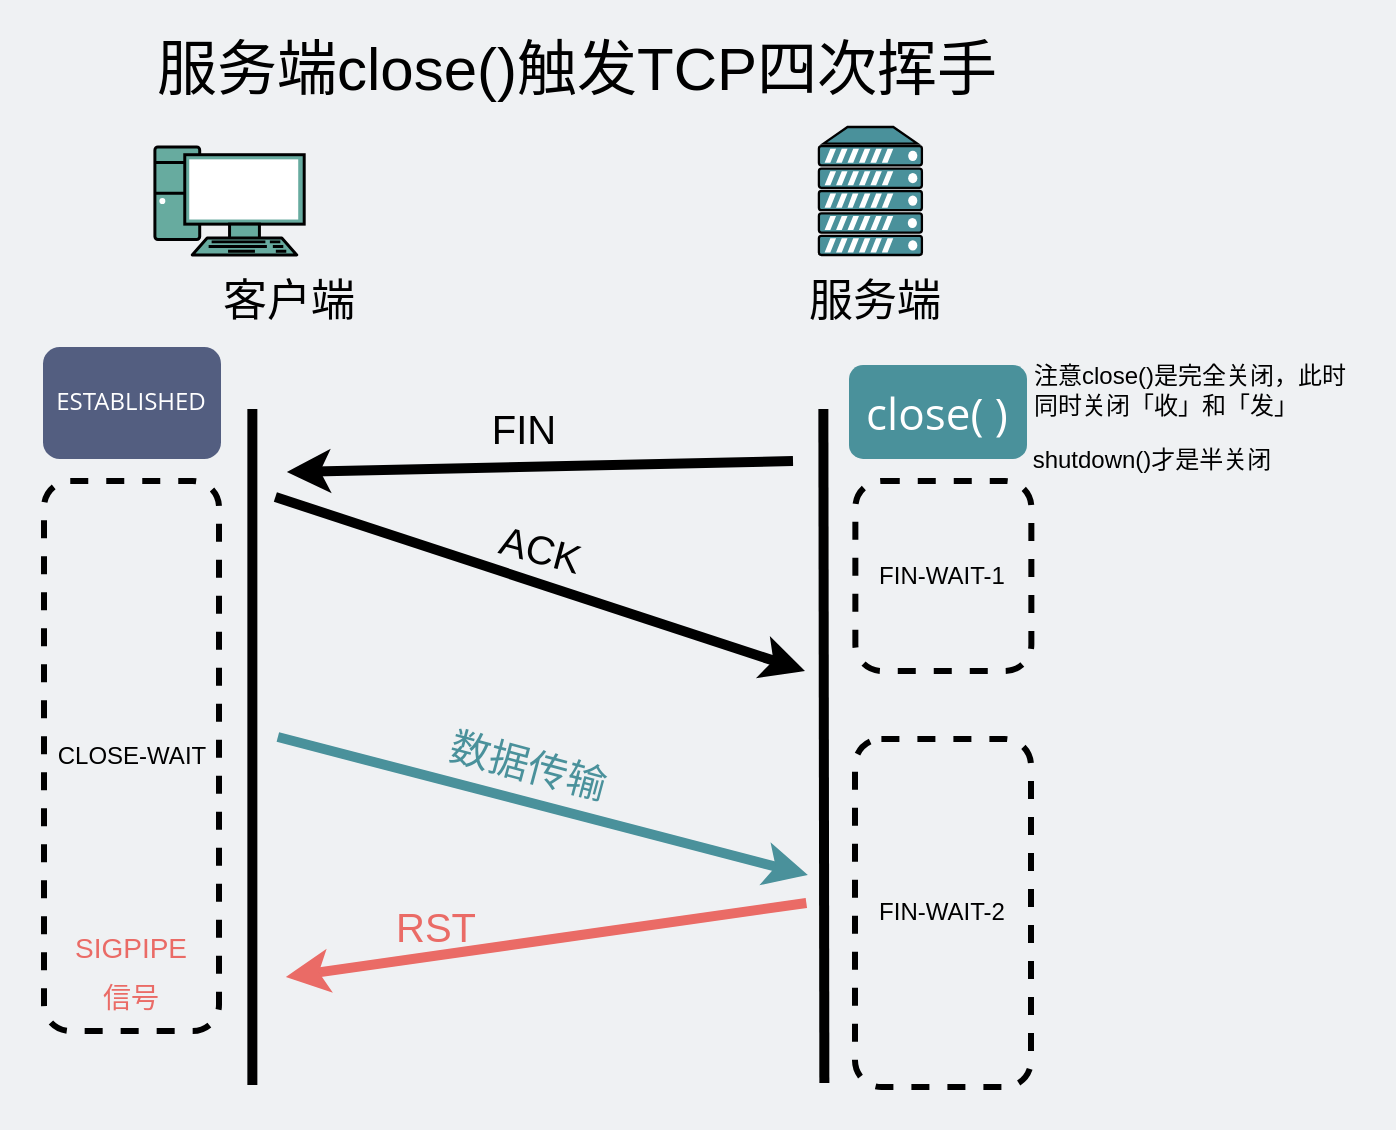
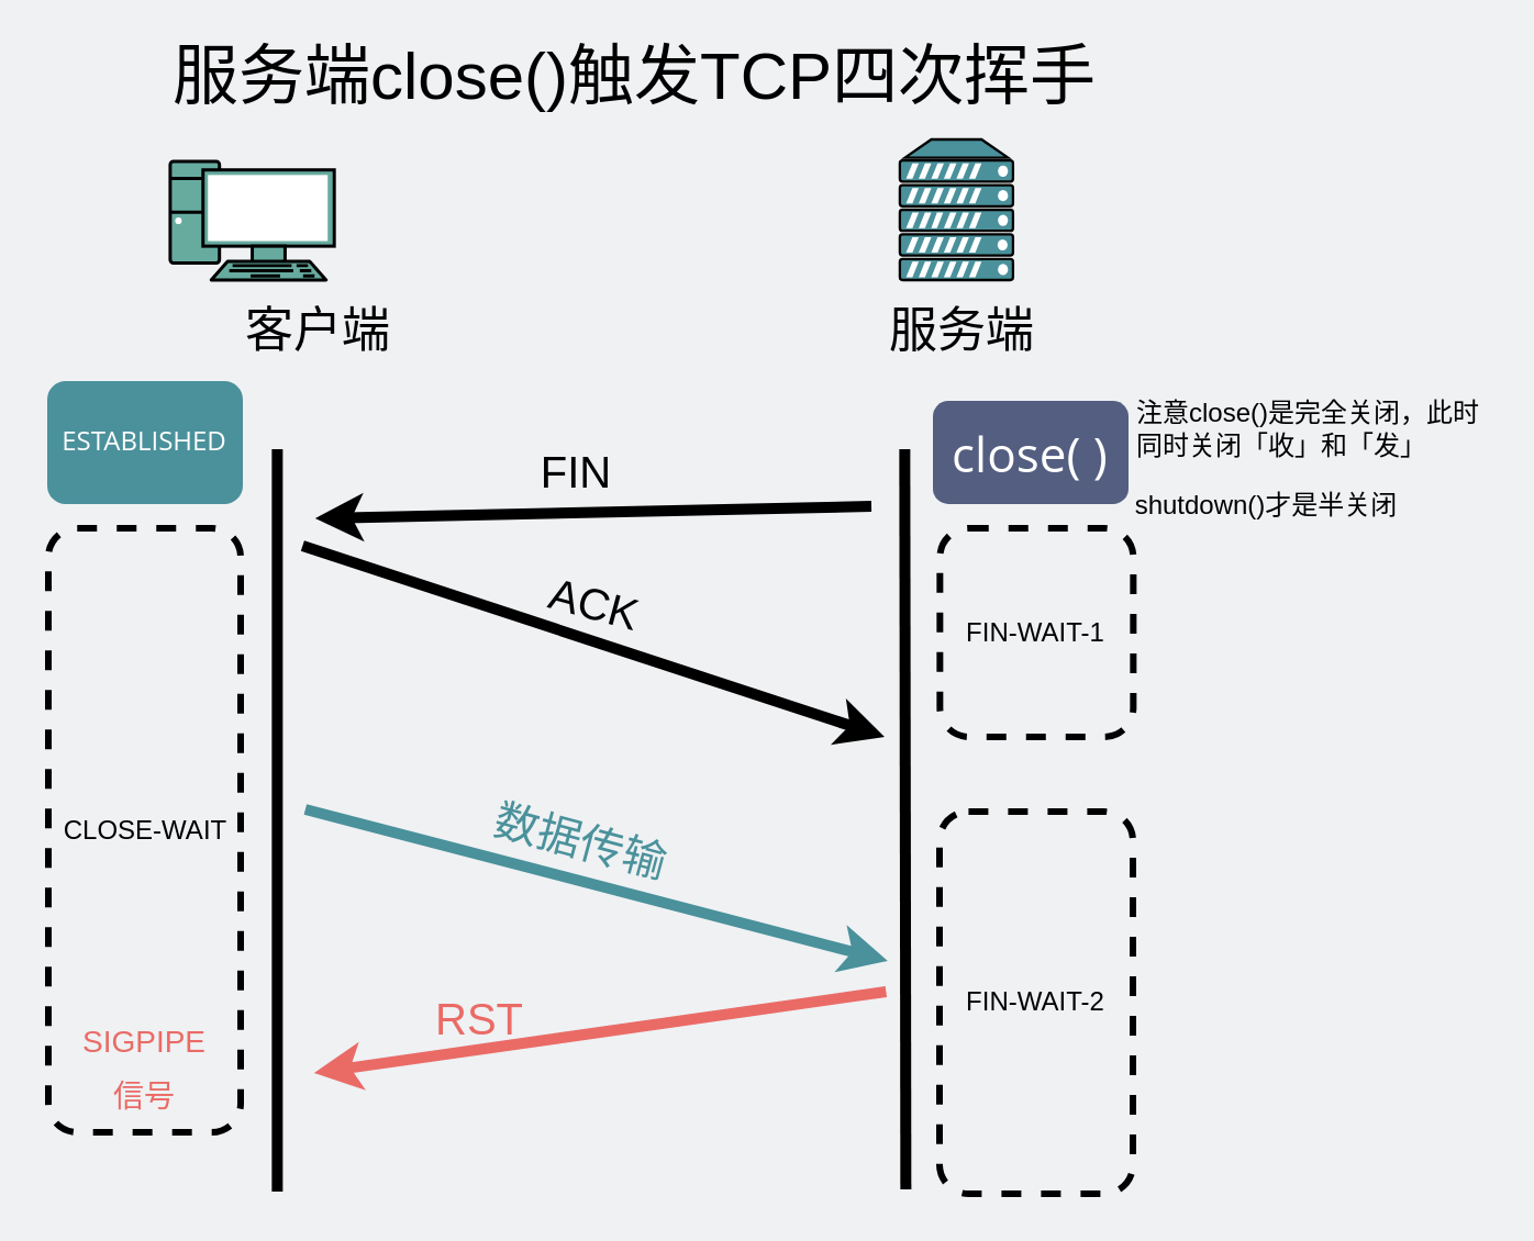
- <mxCell id="13" value="&lt;span style=&quot;font-family: &amp;quot;open sans&amp;quot; , &amp;quot;clear sans&amp;quot; , &amp;quot;helvetica neue&amp;quot; , &amp;quot;helvetica&amp;quot; , &amp;quot;arial&amp;quot; , sans-serif&quot;&gt;&lt;font style=&quot;font-size: 12px&quot;&gt;ESTABLISHED&lt;/font&gt;&lt;/span&gt;" style="rounded=1;whiteSpace=wrap;html=1;dashed=1;strokeWidth=3;strokeColor=none;fillColor=#535E80;fontColor=#FFFFFF;" parent="1" vertex="1"><mxGeometry x="21" y="173" width="89" height="56" as="geometry" /></mxCell>
+ <mxCell id="13" value="&lt;span style=&quot;font-family: &amp;quot;open sans&amp;quot; , &amp;quot;clear sans&amp;quot; , &amp;quot;helvetica neue&amp;quot; , &amp;quot;helvetica&amp;quot; , &amp;quot;arial&amp;quot; , sans-serif&quot;&gt;&lt;font style=&quot;font-size: 12px&quot;&gt;ESTABLISHED&lt;/font&gt;&lt;/span&gt;" style="rounded=1;whiteSpace=wrap;html=1;dashed=1;strokeWidth=3;strokeColor=none;fillColor=#4a919b;fontColor=#FFFFFF;" parent="1" vertex="1"><mxGeometry x="21" y="173" width="89" height="56" as="geometry" /></mxCell>
- <mxCell id="21" value="&lt;span style=&quot;font-family: &amp;#34;open sans&amp;#34; , &amp;#34;clear sans&amp;#34; , &amp;#34;helvetica neue&amp;#34; , &amp;#34;helvetica&amp;#34; , &amp;#34;arial&amp;#34; , sans-serif&quot;&gt;&lt;font style=&quot;font-size: 22px&quot;&gt;close( )&lt;/font&gt;&lt;/span&gt;&lt;span style=&quot;font-family: &amp;#34;open sans&amp;#34; , &amp;#34;clear sans&amp;#34; , &amp;#34;helvetica neue&amp;#34; , &amp;#34;helvetica&amp;#34; , &amp;#34;arial&amp;#34; , sans-serif&quot;&gt;&lt;font&gt;&lt;br&gt;&lt;/font&gt;&lt;/span&gt;" style="rounded=1;whiteSpace=wrap;html=1;dashed=1;strokeWidth=3;strokeColor=none;fontColor=#FFFFFF;fillColor=#4A919B;" parent="1" vertex="1"><mxGeometry x="424" y="182" width="89" height="47" as="geometry" /></mxCell>
+ <mxCell id="21" value="&lt;span style=&quot;font-family: &amp;#34;open sans&amp;#34; , &amp;#34;clear sans&amp;#34; , &amp;#34;helvetica neue&amp;#34; , &amp;#34;helvetica&amp;#34; , &amp;#34;arial&amp;#34; , sans-serif&quot;&gt;&lt;font style=&quot;font-size: 22px&quot;&gt;close( )&lt;/font&gt;&lt;/span&gt;&lt;span style=&quot;font-family: &amp;#34;open sans&amp;#34; , &amp;#34;clear sans&amp;#34; , &amp;#34;helvetica neue&amp;#34; , &amp;#34;helvetica&amp;#34; , &amp;#34;arial&amp;#34; , sans-serif&quot;&gt;&lt;font&gt;&lt;br&gt;&lt;/font&gt;&lt;/span&gt;" style="rounded=1;whiteSpace=wrap;html=1;dashed=1;strokeWidth=3;strokeColor=none;fontColor=#FFFFFF;fillColor=#535e80;" parent="1" vertex="1"><mxGeometry x="424" y="182" width="89" height="47" as="geometry" /></mxCell>
